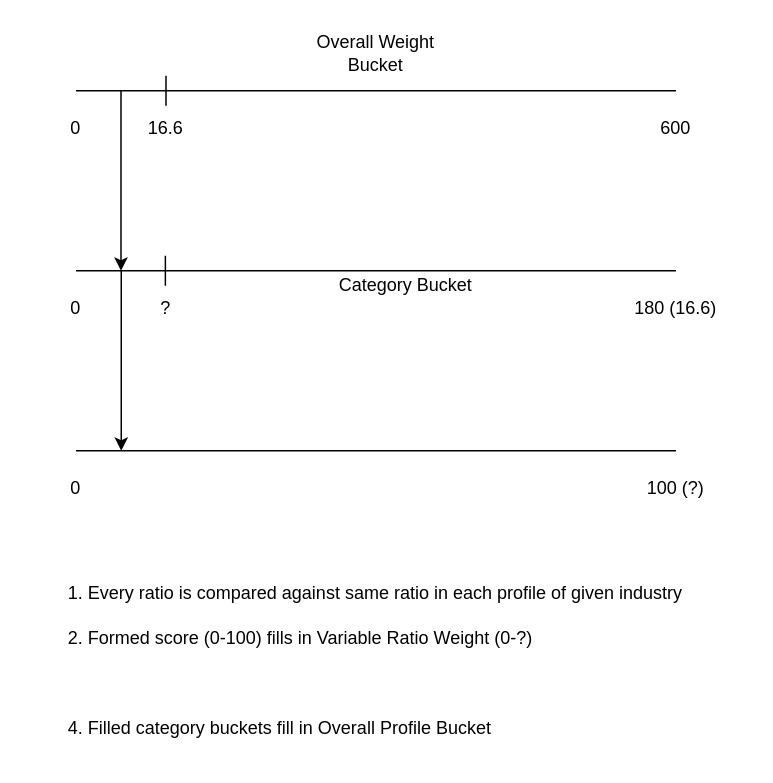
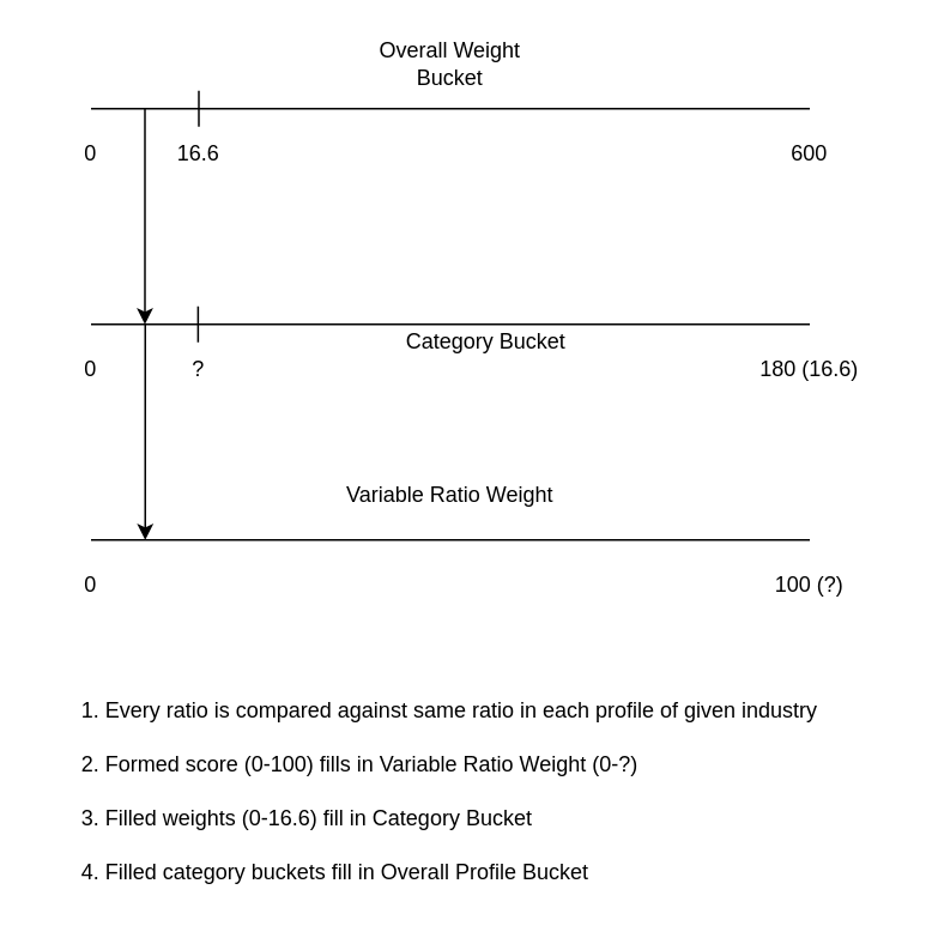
+ <mxCell id="16" value="Variable Ratio Weight" style="text;html=1;strokeColor=none;fillColor=none;align=center;verticalAlign=middle;whiteSpace=wrap;rounded=0;" vertex="1" parent="1"><mxGeometry x="190" y="260" width="120" height="30" as="geometry" /></mxCell>
+ <mxCell id="22" value="3. Filled weights (0-16.6) fill in Category Bucket" style="text;html=1;strokeColor=none;fillColor=none;align=left;verticalAlign=middle;whiteSpace=wrap;rounded=0;" vertex="1" parent="1"><mxGeometry x="43" y="440" width="450" height="30" as="geometry" /></mxCell>
